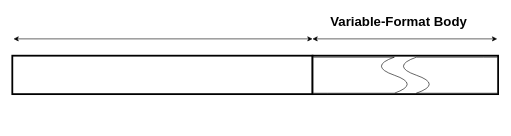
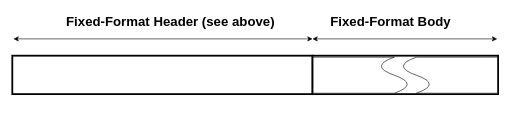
+ <mxCell id="4" value="&lt;b&gt;&lt;font style=&quot;font-size: 22px&quot;&gt;Fixed-Format Header (see above)&lt;/font&gt;&lt;/b&gt;" style="text;html=1;resizable=0;points=[];autosize=1;align=left;verticalAlign=top;spacingTop=-4;" vertex="1" parent="1"><mxGeometry x="108" y="20" width="360" height="20" as="geometry" /></mxCell>
- <mxCell id="10" value="&lt;b&gt;&lt;font style=&quot;font-size: 22px&quot;&gt;Variable-Format Body&lt;br&gt;&lt;/font&gt;&lt;/b&gt;" style="text;html=1;resizable=0;points=[];autosize=1;align=left;verticalAlign=top;spacingTop=-4;" vertex="1" parent="1"><mxGeometry x="547.5" y="20" width="240" height="20" as="geometry" /></mxCell>
+ <mxCell id="10" value="&lt;b&gt;&lt;font style=&quot;font-size: 22px&quot;&gt;Fixed-Format Body&lt;br&gt;&lt;/font&gt;&lt;/b&gt;" style="text;html=1;resizable=0;points=[];autosize=1;align=left;verticalAlign=top;spacingTop=-4;" vertex="1" parent="1"><mxGeometry x="547.5" y="20" width="240" height="20" as="geometry" /></mxCell>
